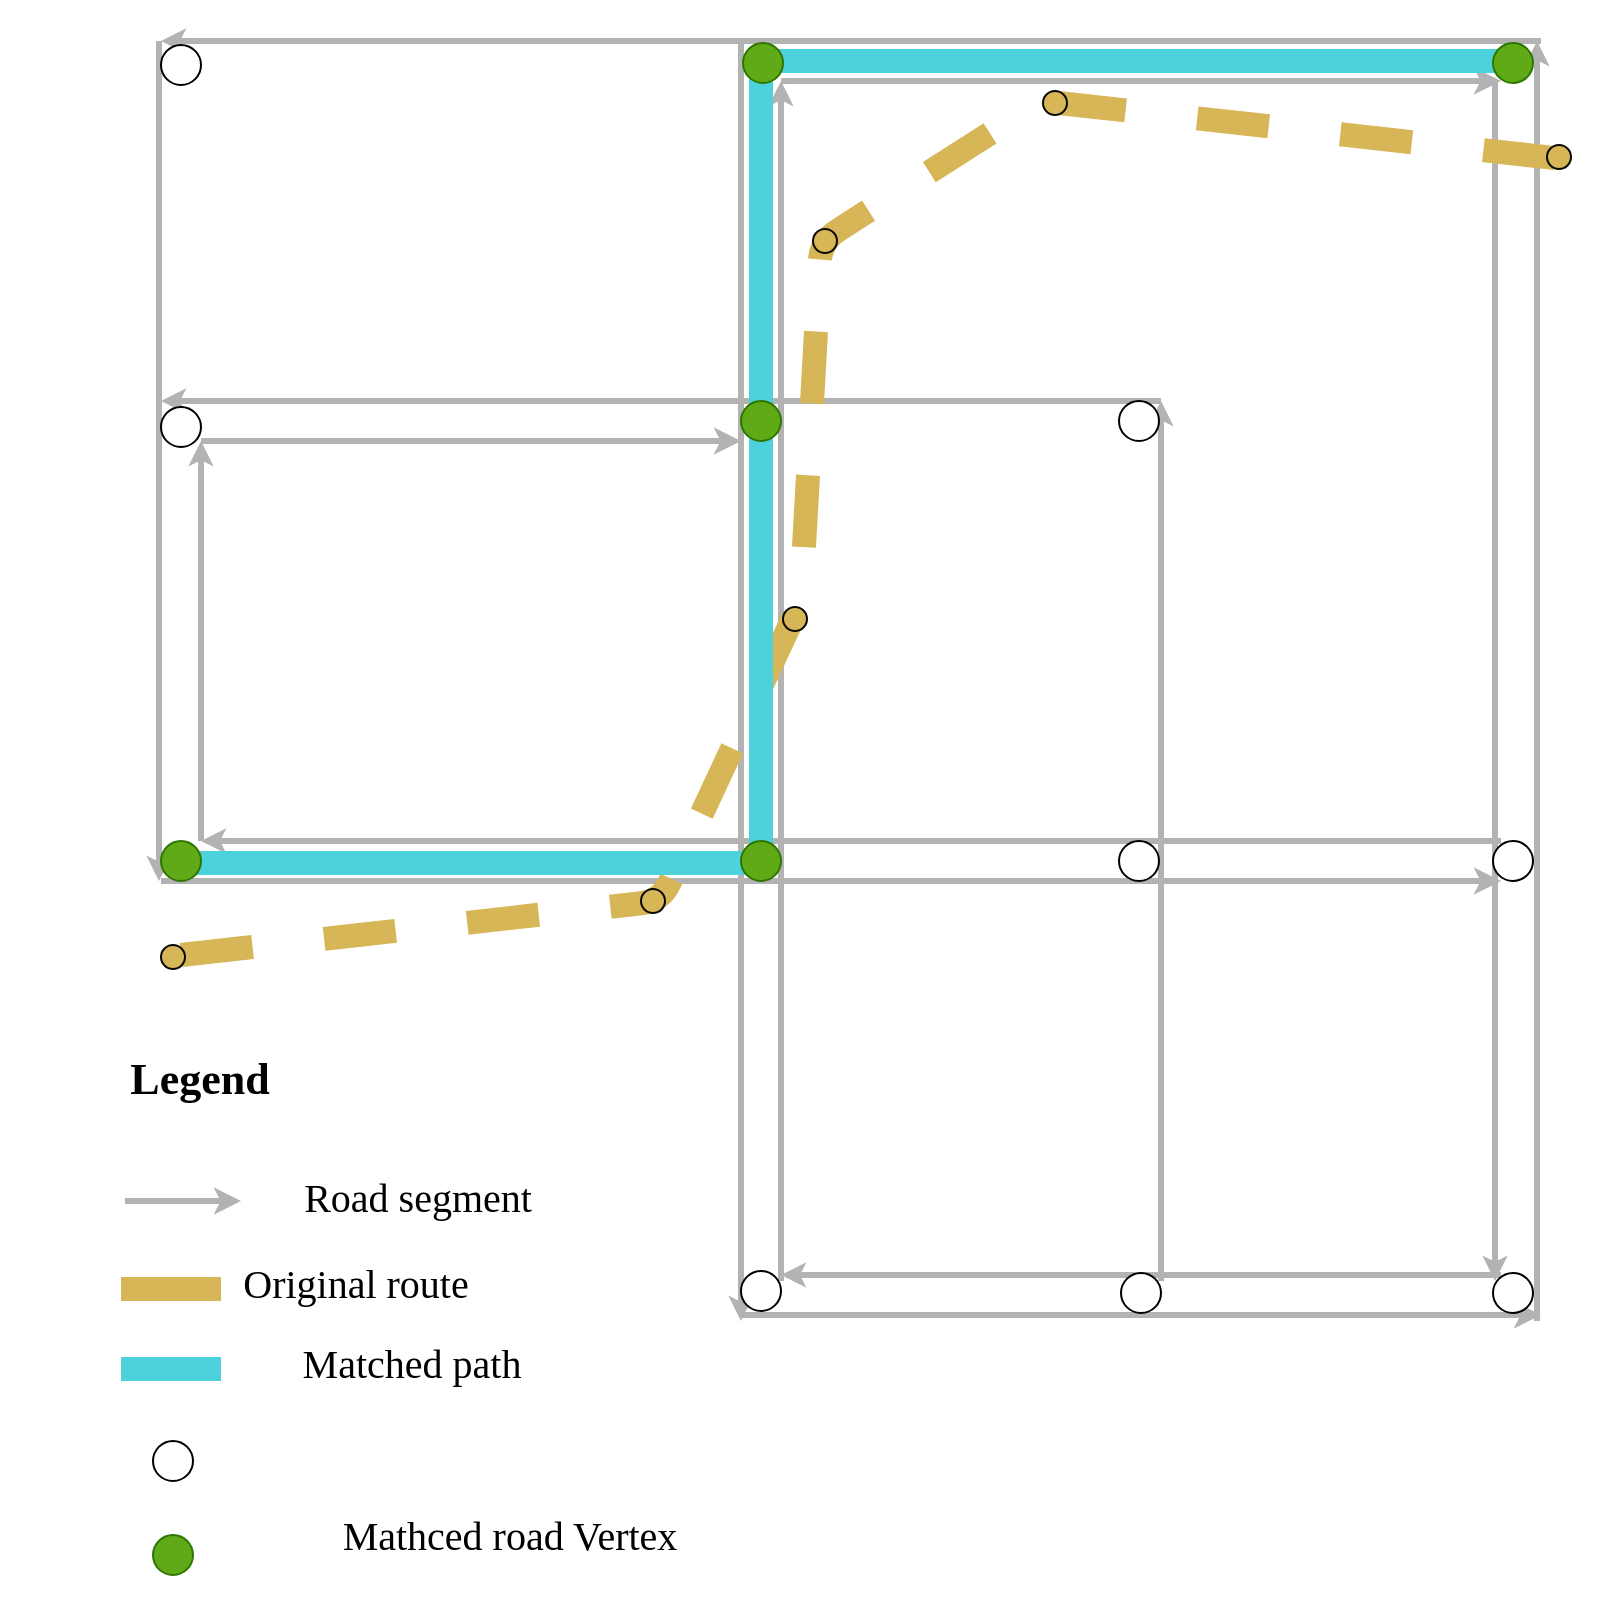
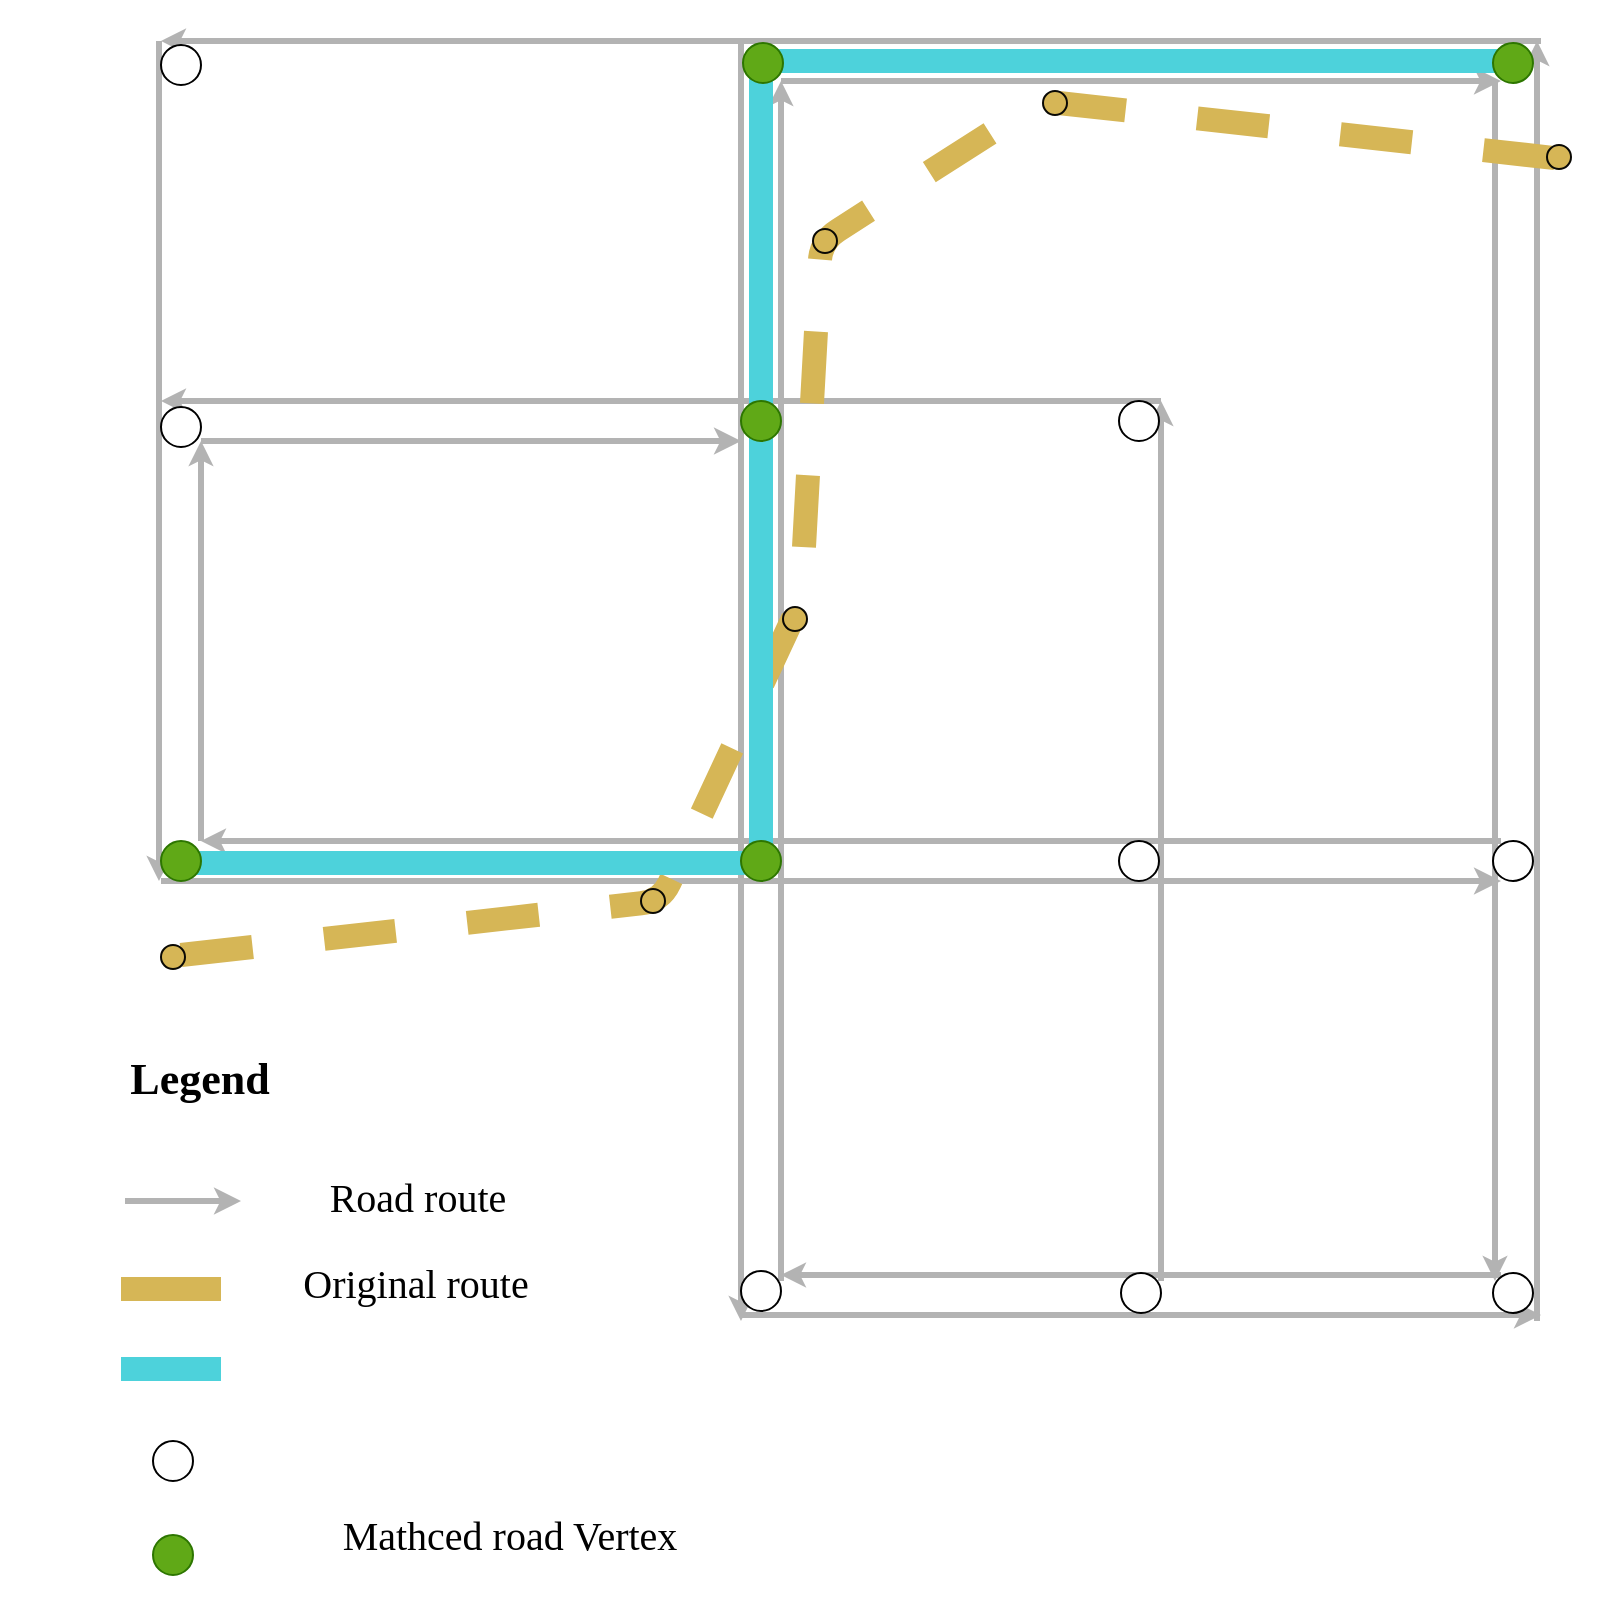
- <mxCell id="38" value="Road segment" style="text;html=1;strokeColor=none;fillColor=none;align=center;verticalAlign=middle;whiteSpace=wrap;rounded=0;fontFamily=Verdana;fontSize=20;" vertex="1" parent="1"><mxGeometry x="129" y="583" width="160" height="30" as="geometry" /></mxCell>
+ <mxCell id="38" value="Road route" style="text;html=1;strokeColor=none;fillColor=none;align=center;verticalAlign=middle;whiteSpace=wrap;rounded=0;fontFamily=Verdana;fontSize=20;" vertex="1" parent="1"><mxGeometry x="129" y="583" width="160" height="30" as="geometry" /></mxCell>
- <mxCell id="41" value="Original route" style="text;html=1;strokeColor=none;fillColor=none;align=center;verticalAlign=middle;whiteSpace=wrap;rounded=0;fontFamily=Verdana;fontSize=20;" vertex="1" parent="1"><mxGeometry x="98" y="626" width="160" height="30" as="geometry" /></mxCell>
+ <mxCell id="41" value="Original route" style="text;html=1;strokeColor=none;fillColor=none;align=center;verticalAlign=middle;whiteSpace=wrap;rounded=0;fontFamily=Verdana;fontSize=20;" vertex="1" parent="1"><mxGeometry x="128" y="626" width="160" height="30" as="geometry" /></mxCell>
- <mxCell id="43" value="Matched path" style="text;html=1;strokeColor=none;fillColor=none;align=center;verticalAlign=middle;whiteSpace=wrap;rounded=0;fontFamily=Verdana;fontSize=20;" vertex="1" parent="1"><mxGeometry x="126" y="665.5" width="160" height="30" as="geometry" /></mxCell>
